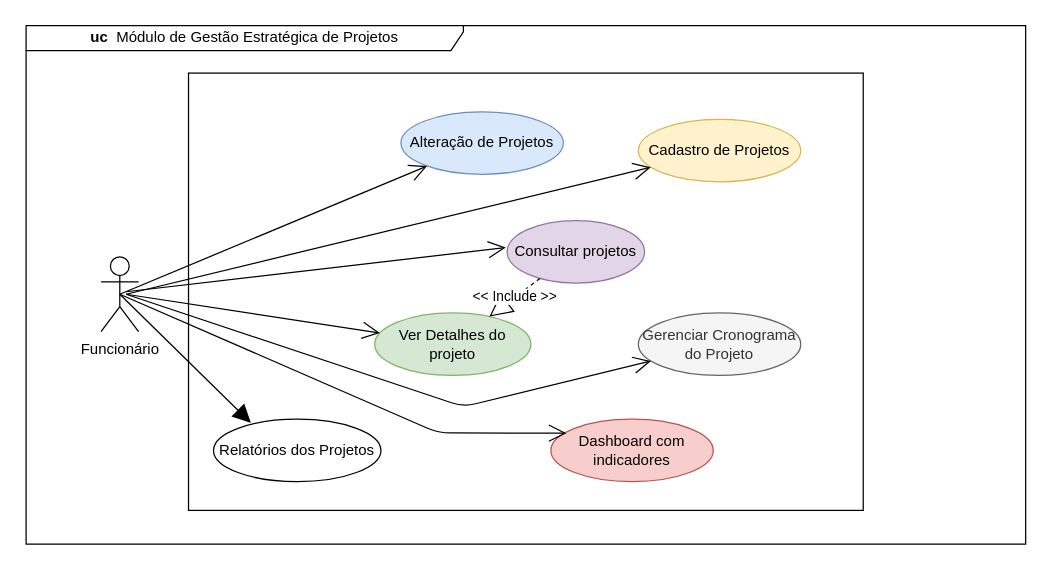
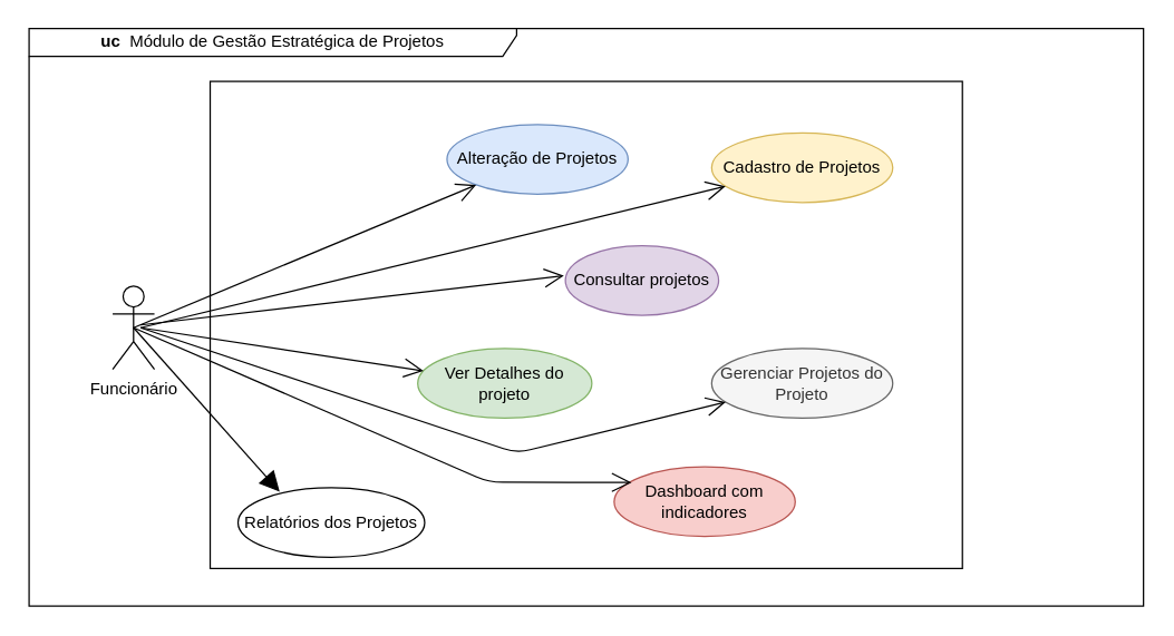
- <mxCell id="19" value="&amp;lt;&amp;lt; Include &amp;gt;&amp;gt;" style="endArrow=block;endSize=16;endFill=0;html=1;rounded=0;dashed=1;" parent="1" edge="1" target="8" source="6"><mxGeometry width="160" relative="1" as="geometry"><mxPoint x="478.265" y="230.998" as="sourcePoint" /><mxPoint x="488.242" y="288.058" as="targetPoint" /></mxGeometry></mxCell>
- <mxCell id="9" value="Gerenciar Cronograma do Projeto" style="ellipse;whiteSpace=wrap;html=1;fillColor=#f5f5f5;strokeColor=#666666;fontColor=#333333;" parent="1" vertex="1"><mxGeometry x="510" y="250" width="130" height="50" as="geometry" /></mxCell>
+ <mxCell id="9" value="Gerenciar Projetos do Projeto" style="ellipse;whiteSpace=wrap;html=1;fillColor=#f5f5f5;strokeColor=#666666;fontColor=#333333;" parent="1" vertex="1"><mxGeometry x="510" y="250" width="130" height="50" as="geometry" /></mxCell>
- <mxCell id="16" value="Relatórios dos Projetos" style="ellipse;whiteSpace=wrap;html=1;" parent="1" vertex="1"><mxGeometry x="170" y="335" width="134" height="50" as="geometry" /></mxCell>
+ <mxCell id="16" value="Relatórios dos Projetos" style="ellipse;whiteSpace=wrap;html=1;" parent="1" vertex="1"><mxGeometry x="170" y="350" width="134" height="50" as="geometry" /></mxCell>
